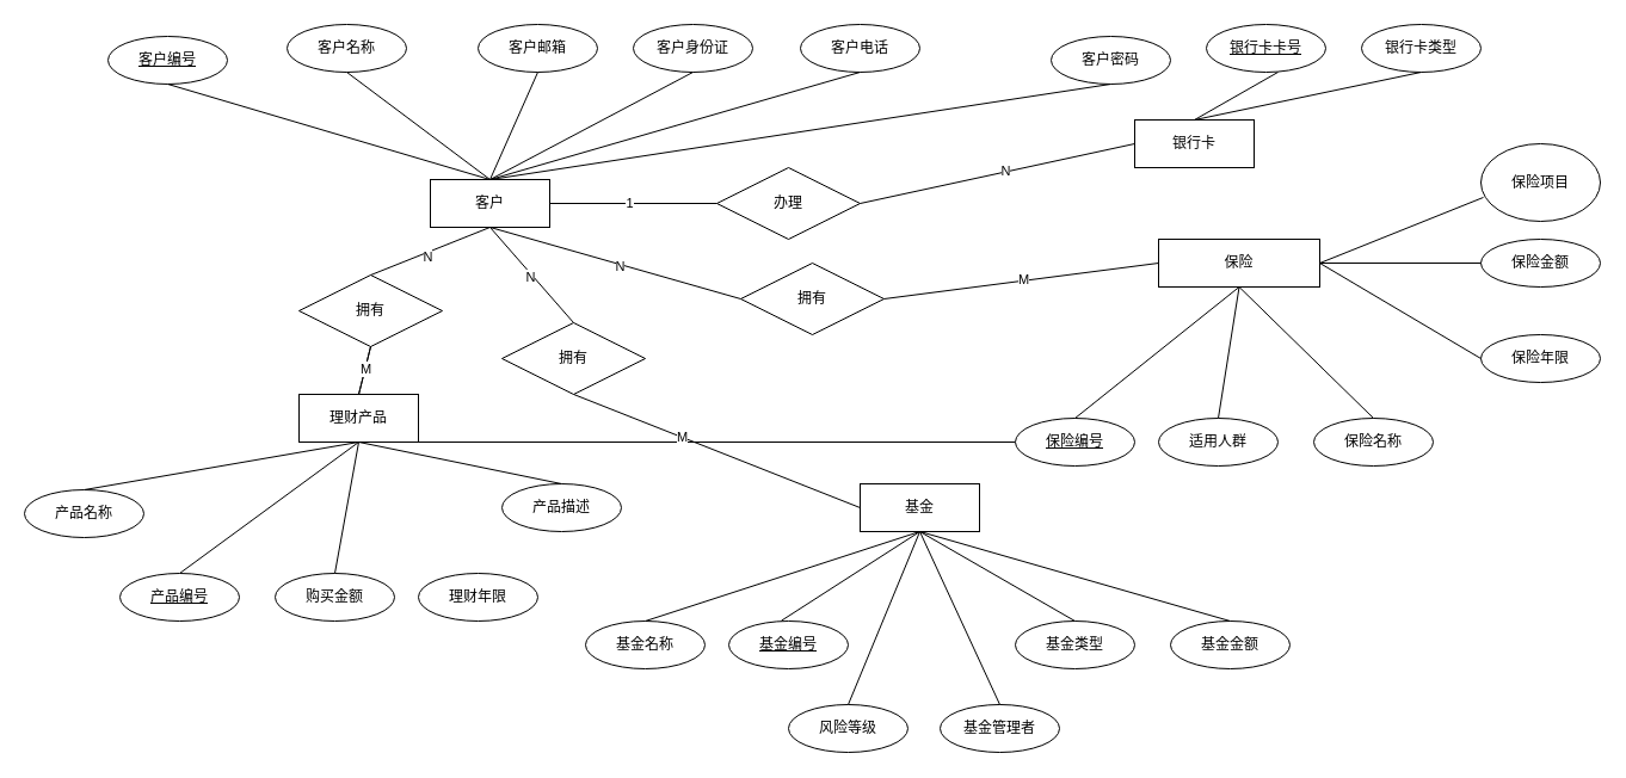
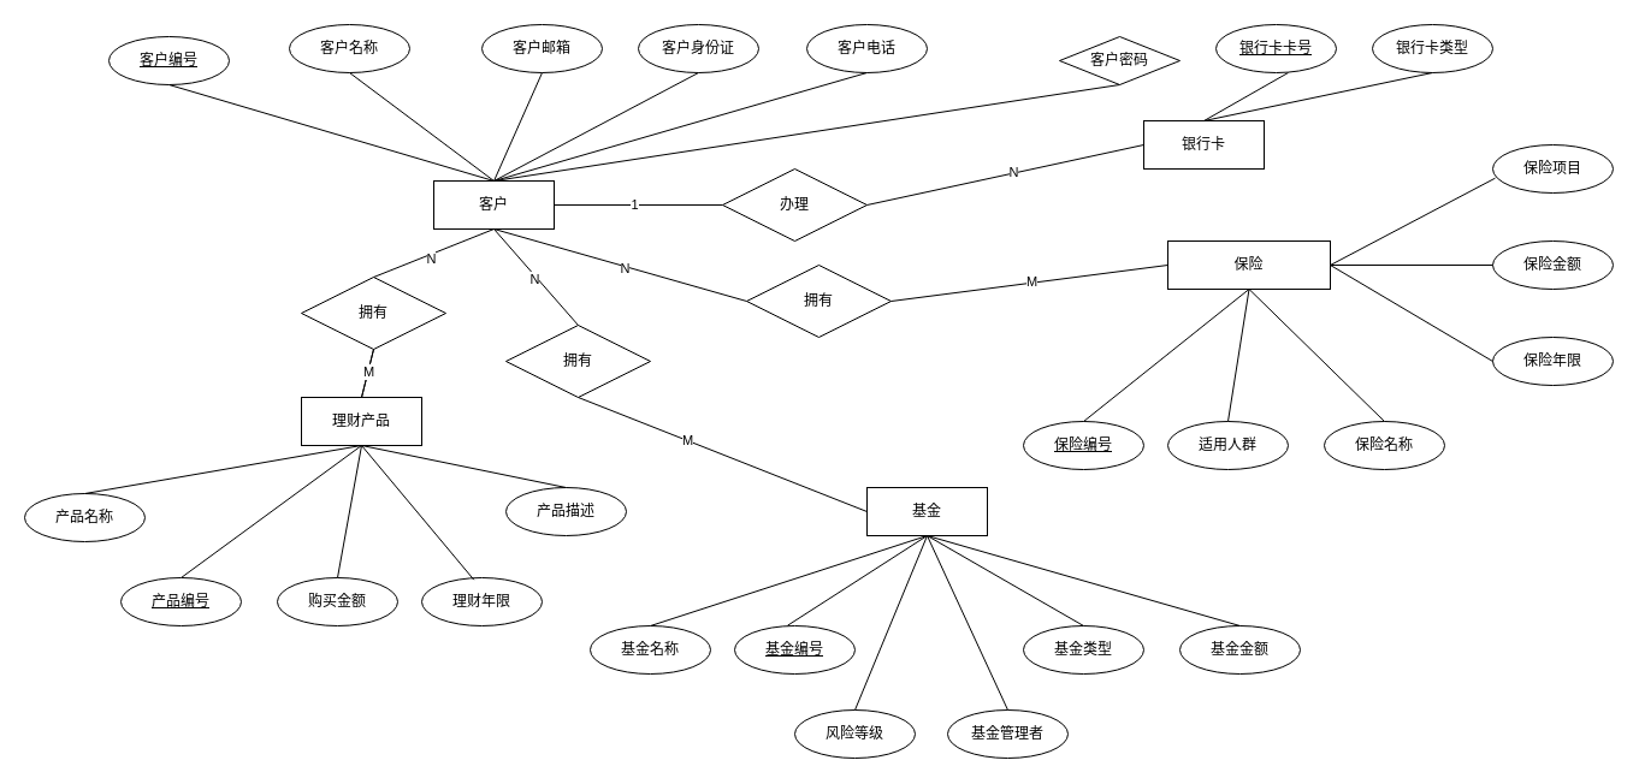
- <mxCell id="8" value="客户密码" style="ellipse;whiteSpace=wrap;html=1;align=center;" vertex="1" parent="1"><mxGeometry x="880" y="30" width="100" height="40" as="geometry" /></mxCell>
+ <mxCell id="8" value="客户密码" style="rhombus;whiteSpace=wrap;html=1;align=center;" vertex="1" parent="1"><mxGeometry x="880" y="30" width="100" height="40" as="geometry" /></mxCell>
- <mxCell id="45" value="保险项目" style="ellipse;whiteSpace=wrap;html=1;align=center;" vertex="1" parent="1"><mxGeometry x="1240" y="120" width="100" height="65" as="geometry" /></mxCell>
+ <mxCell id="45" value="保险项目" style="ellipse;whiteSpace=wrap;html=1;align=center;" vertex="1" parent="1"><mxGeometry x="1240" y="120" width="100" height="40" as="geometry" /></mxCell>
- <mxCell id="25" value="" style="endArrow=none;html=1;rounded=0;exitX=0.5;exitY=1;exitDx=0;exitDy=0;" edge="1" parent="1" source="18" target="47"><mxGeometry relative="1" as="geometry"><mxPoint x="317" y="380" as="sourcePoint" /><mxPoint x="270" y="420" as="targetPoint" /></mxGeometry></mxCell>
+ <mxCell id="25" value="" style="endArrow=none;html=1;rounded=0;entryX=0.433;entryY=0.042;entryDx=0;entryDy=0;exitX=0.5;exitY=1;exitDx=0;exitDy=0;entryPerimeter=0;" edge="1" parent="1" source="18" target="22"><mxGeometry relative="1" as="geometry"><mxPoint x="317" y="380" as="sourcePoint" /><mxPoint x="270" y="420" as="targetPoint" /></mxGeometry></mxCell>
